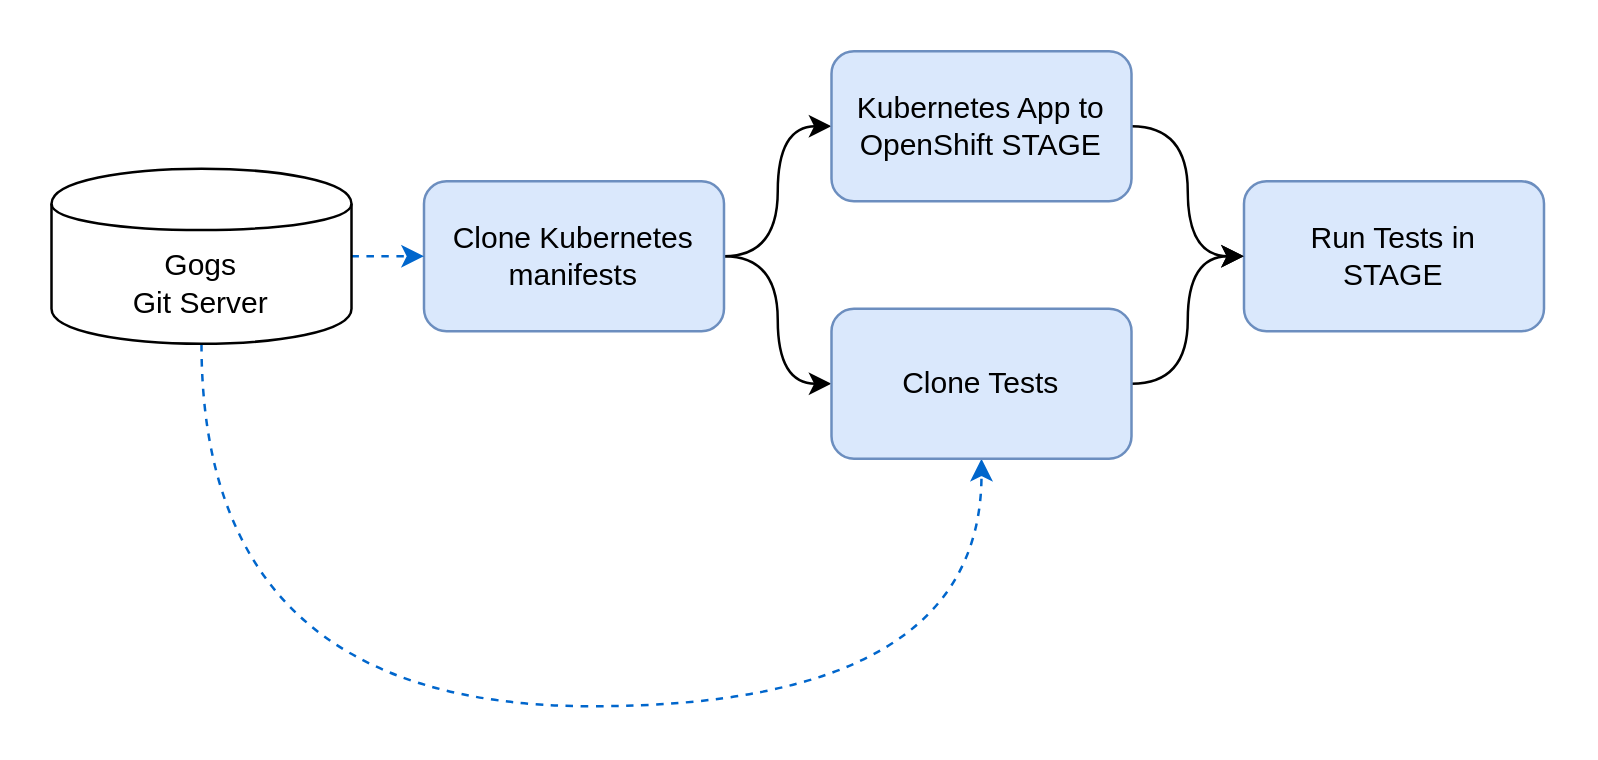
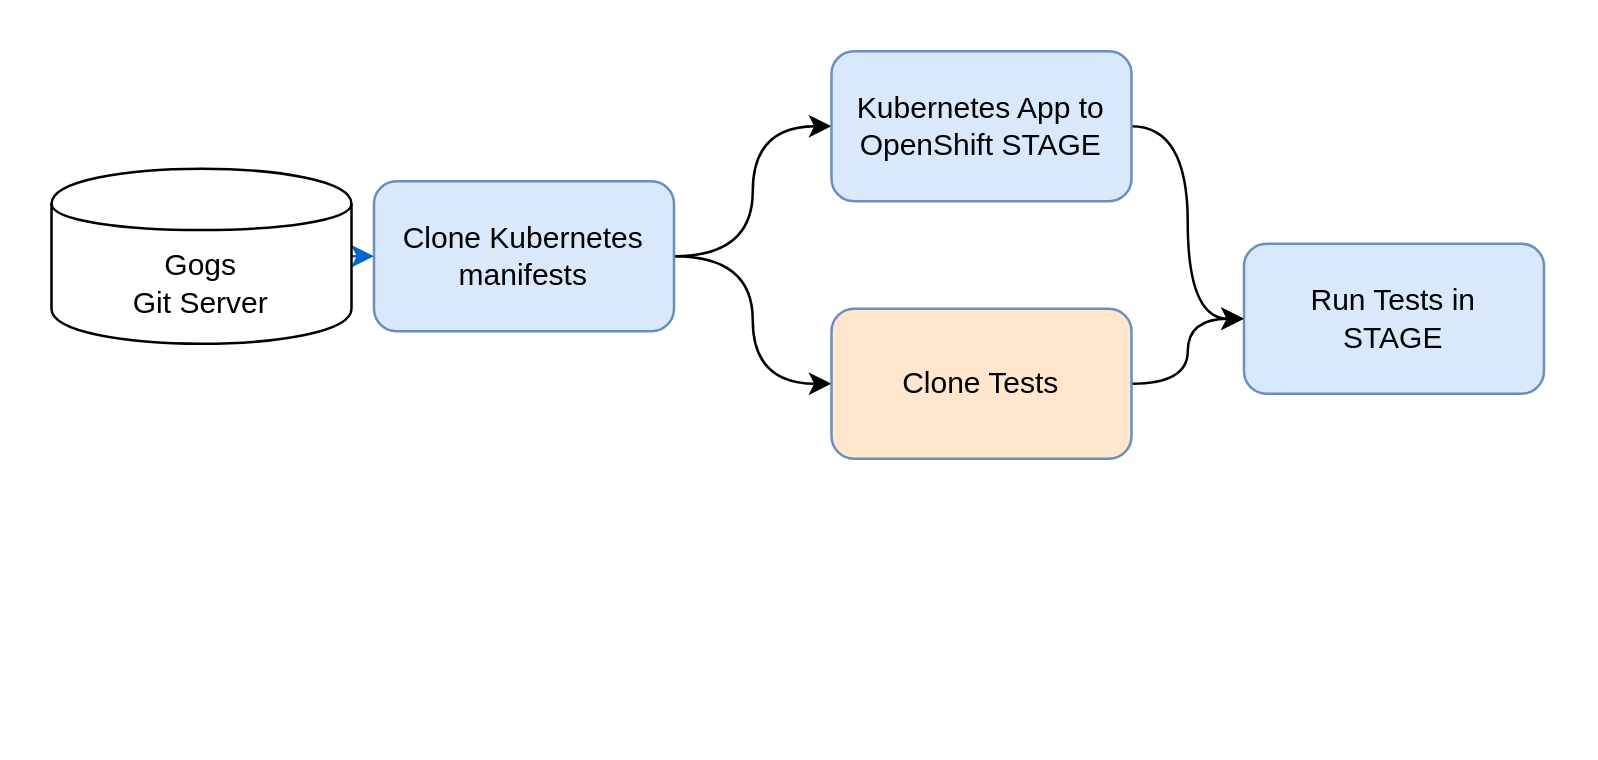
- <mxCell id="4" value="Clone Kubernetes manifests" style="rounded=1;whiteSpace=wrap;html=1;fillColor=#dae8fc;strokeColor=#6c8ebf;" parent="1" vertex="1"><mxGeometry x="169" y="72" width="120" height="60" as="geometry" /></mxCell>
+ <mxCell id="4" value="Clone Kubernetes manifests" style="rounded=1;whiteSpace=wrap;html=1;fillColor=#dae8fc;strokeColor=#6c8ebf;" parent="1" vertex="1"><mxGeometry x="149" y="72" width="120" height="60" as="geometry" /></mxCell>
- <mxCell id="9" value="Run Tests in &lt;br&gt;STAGE" style="rounded=1;whiteSpace=wrap;html=1;fillColor=#dae8fc;strokeColor=#6c8ebf;" parent="1" vertex="1"><mxGeometry x="497" y="72" width="120" height="60" as="geometry" /></mxCell>
+ <mxCell id="9" value="Run Tests in &lt;br&gt;STAGE" style="rounded=1;whiteSpace=wrap;html=1;fillColor=#dae8fc;strokeColor=#6c8ebf;" parent="1" vertex="1"><mxGeometry x="497" y="97" width="120" height="60" as="geometry" /></mxCell>
- <mxCell id="11" value="Clone Tests" style="rounded=1;whiteSpace=wrap;html=1;fillColor=#dae8fc;strokeColor=#6c8ebf;" parent="1" vertex="1"><mxGeometry x="332" y="123" width="120" height="60" as="geometry" /></mxCell>
+ <mxCell id="11" value="Clone Tests" style="rounded=1;whiteSpace=wrap;html=1;fillColor=#ffe6cc;strokeColor=#6c8ebf;" parent="1" vertex="1"><mxGeometry x="332" y="123" width="120" height="60" as="geometry" /></mxCell>
- <mxCell id="6" style="edgeStyle=orthogonalEdgeStyle;curved=1;rounded=0;orthogonalLoop=1;jettySize=auto;html=1;exitX=0.5;exitY=1;exitDx=0;exitDy=0;entryX=0.5;entryY=1;entryDx=0;entryDy=0;dashed=1;strokeColor=#0066CC;" edge="1" parent="1" source="7" target="11"><mxGeometry relative="1" as="geometry"><Array as="points"><mxPoint x="80" y="282" /><mxPoint x="392" y="282" /></Array></mxGeometry></mxCell>
